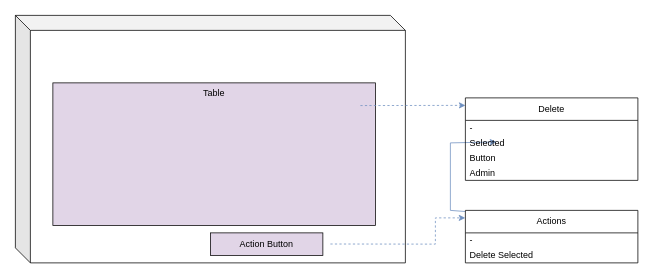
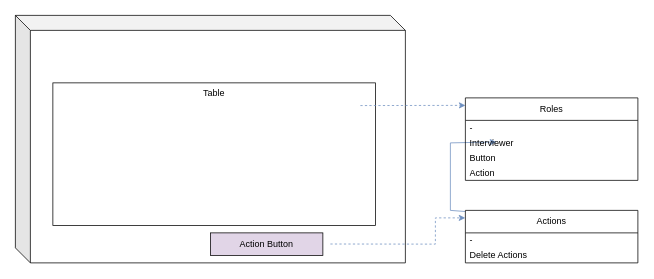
- <mxCell id="6" value="Delete" style="swimlane;fontStyle=0;childLayout=stackLayout;horizontal=1;startSize=30;horizontalStack=0;resizeParent=1;resizeParentMax=0;resizeLast=0;collapsible=1;marginBottom=0;whiteSpace=wrap;html=1;" vertex="1" parent="1"><mxGeometry x="620" y="130" width="230" height="110" as="geometry" /></mxCell>
+ <mxCell id="6" value="Roles" style="swimlane;fontStyle=0;childLayout=stackLayout;horizontal=1;startSize=30;horizontalStack=0;resizeParent=1;resizeParentMax=0;resizeLast=0;collapsible=1;marginBottom=0;whiteSpace=wrap;html=1;" vertex="1" parent="1"><mxGeometry x="620" y="130" width="230" height="110" as="geometry" /></mxCell>
- <mxCell id="8" value="Selected" style="text;strokeColor=none;fillColor=none;align=left;verticalAlign=middle;spacingLeft=4;spacingRight=4;overflow=hidden;points=[[0,0.5],[1,0.5]];portConstraint=eastwest;rotatable=0;whiteSpace=wrap;html=1;" vertex="1" parent="6"><mxGeometry y="50" width="230" height="20" as="geometry" /></mxCell>
+ <mxCell id="8" value="Interviewer" style="text;strokeColor=none;fillColor=none;align=left;verticalAlign=middle;spacingLeft=4;spacingRight=4;overflow=hidden;points=[[0,0.5],[1,0.5]];portConstraint=eastwest;rotatable=0;whiteSpace=wrap;html=1;" vertex="1" parent="6"><mxGeometry y="50" width="230" height="20" as="geometry" /></mxCell>
- <mxCell id="3" value="&lt;div&gt;Table&lt;/div&gt;" style="rounded=0;whiteSpace=wrap;html=1;verticalAlign=top;fillColor=#e1d5e7;" parent="1" vertex="1"><mxGeometry x="70" y="110" width="430" height="190" as="geometry" /></mxCell>
+ <mxCell id="3" value="&lt;div&gt;Table&lt;/div&gt;" style="rounded=0;whiteSpace=wrap;html=1;verticalAlign=top;" parent="1" vertex="1"><mxGeometry x="70" y="110" width="430" height="190" as="geometry" /></mxCell>
- <mxCell id="10" value="Admin" style="text;strokeColor=none;fillColor=none;align=left;verticalAlign=middle;spacingLeft=4;spacingRight=4;overflow=hidden;points=[[0,0.5],[1,0.5]];portConstraint=eastwest;rotatable=0;whiteSpace=wrap;html=1;" vertex="1" parent="6"><mxGeometry y="90" width="230" height="20" as="geometry" /></mxCell>
+ <mxCell id="10" value="Action" style="text;strokeColor=none;fillColor=none;align=left;verticalAlign=middle;spacingLeft=4;spacingRight=4;overflow=hidden;points=[[0,0.5],[1,0.5]];portConstraint=eastwest;rotatable=0;whiteSpace=wrap;html=1;" vertex="1" parent="6"><mxGeometry y="90" width="230" height="20" as="geometry" /></mxCell>
- <mxCell id="15" value="Delete Selected" style="text;strokeColor=none;fillColor=none;align=left;verticalAlign=middle;spacingLeft=4;spacingRight=4;overflow=hidden;points=[[0,0.5],[1,0.5]];portConstraint=eastwest;rotatable=0;whiteSpace=wrap;html=1;" vertex="1" parent="13"><mxGeometry y="50" width="230" height="20" as="geometry" /></mxCell>
+ <mxCell id="15" value="Delete Actions" style="text;strokeColor=none;fillColor=none;align=left;verticalAlign=middle;spacingLeft=4;spacingRight=4;overflow=hidden;points=[[0,0.5],[1,0.5]];portConstraint=eastwest;rotatable=0;whiteSpace=wrap;html=1;" vertex="1" parent="13"><mxGeometry y="50" width="230" height="20" as="geometry" /></mxCell>
